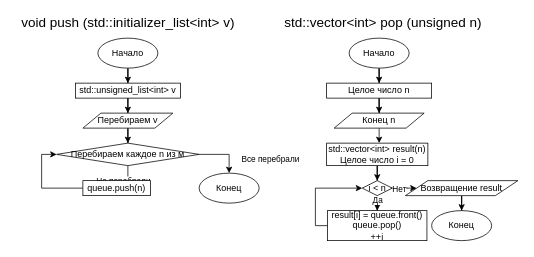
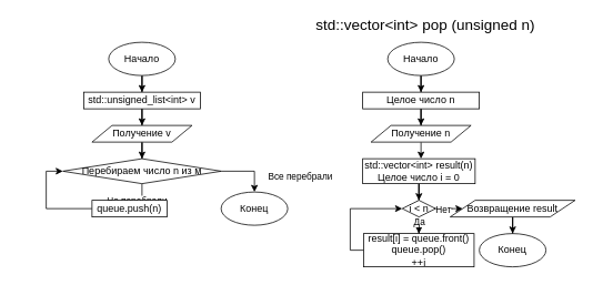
- <mxCell id="4" value="&lt;font style=&quot;font-size: 18px&quot;&gt;void push (std::initializer_list&amp;lt;int&amp;gt; v)&lt;/font&gt;" style="text;html=1;align=center;verticalAlign=middle;resizable=0;points=[];autosize=1;" vertex="1" parent="1"><mxGeometry x="20" y="20" width="300" height="20" as="geometry" /></mxCell>
- <mxCell id="8" value="Перебираем v" style="shape=parallelogram;perimeter=parallelogramPerimeter;whiteSpace=wrap;html=1;" vertex="1" parent="1"><mxGeometry x="110" y="150" width="120" height="20" as="geometry" /></mxCell>
+ <mxCell id="8" value="Получение v" style="shape=parallelogram;perimeter=parallelogramPerimeter;whiteSpace=wrap;html=1;" vertex="1" parent="1"><mxGeometry x="110" y="150" width="120" height="20" as="geometry" /></mxCell>
- <mxCell id="23" value="Конец n" style="shape=parallelogram;perimeter=parallelogramPerimeter;whiteSpace=wrap;html=1;" vertex="1" parent="1"><mxGeometry x="445" y="150" width="120" height="20" as="geometry" /></mxCell>
+ <mxCell id="23" value="Получение n" style="shape=parallelogram;perimeter=parallelogramPerimeter;whiteSpace=wrap;html=1;" vertex="1" parent="1"><mxGeometry x="445" y="150" width="120" height="20" as="geometry" /></mxCell>
- <mxCell id="13" value="Перебираем каждое n из м" style="rhombus;whiteSpace=wrap;html=1;" vertex="1" parent="1"><mxGeometry x="75" y="190" width="190" height="30" as="geometry" /></mxCell>
+ <mxCell id="13" value="Перебираем число n из м" style="rhombus;whiteSpace=wrap;html=1;" vertex="1" parent="1"><mxGeometry x="75" y="190" width="190" height="30" as="geometry" /></mxCell>
